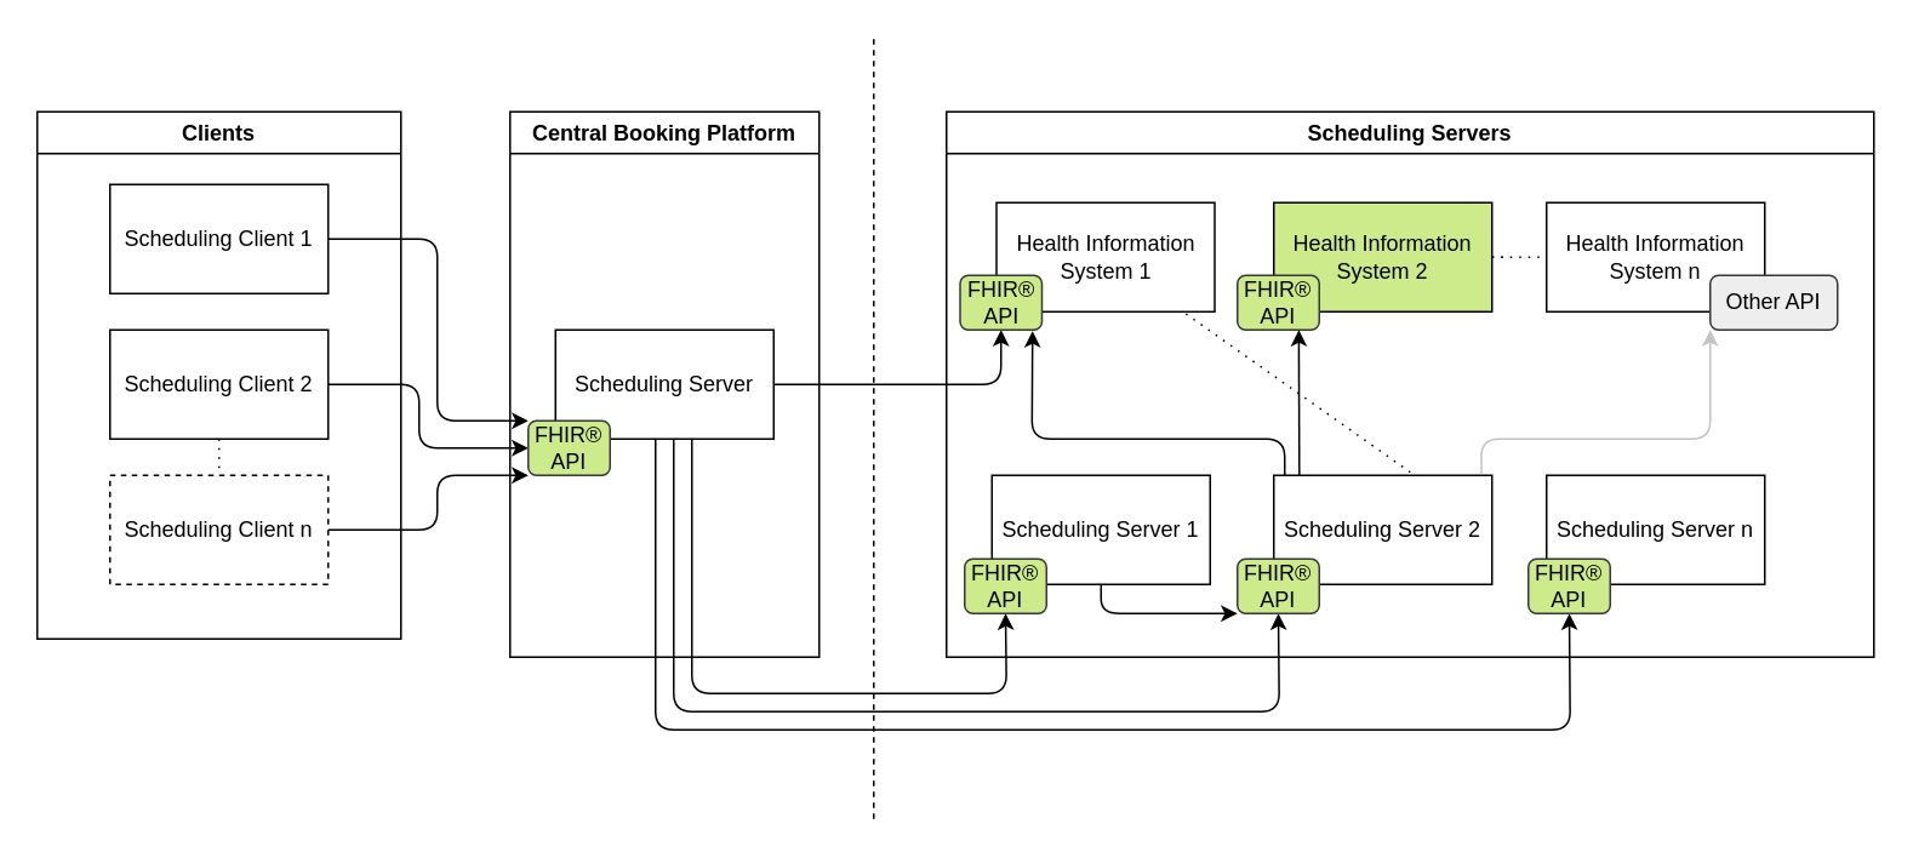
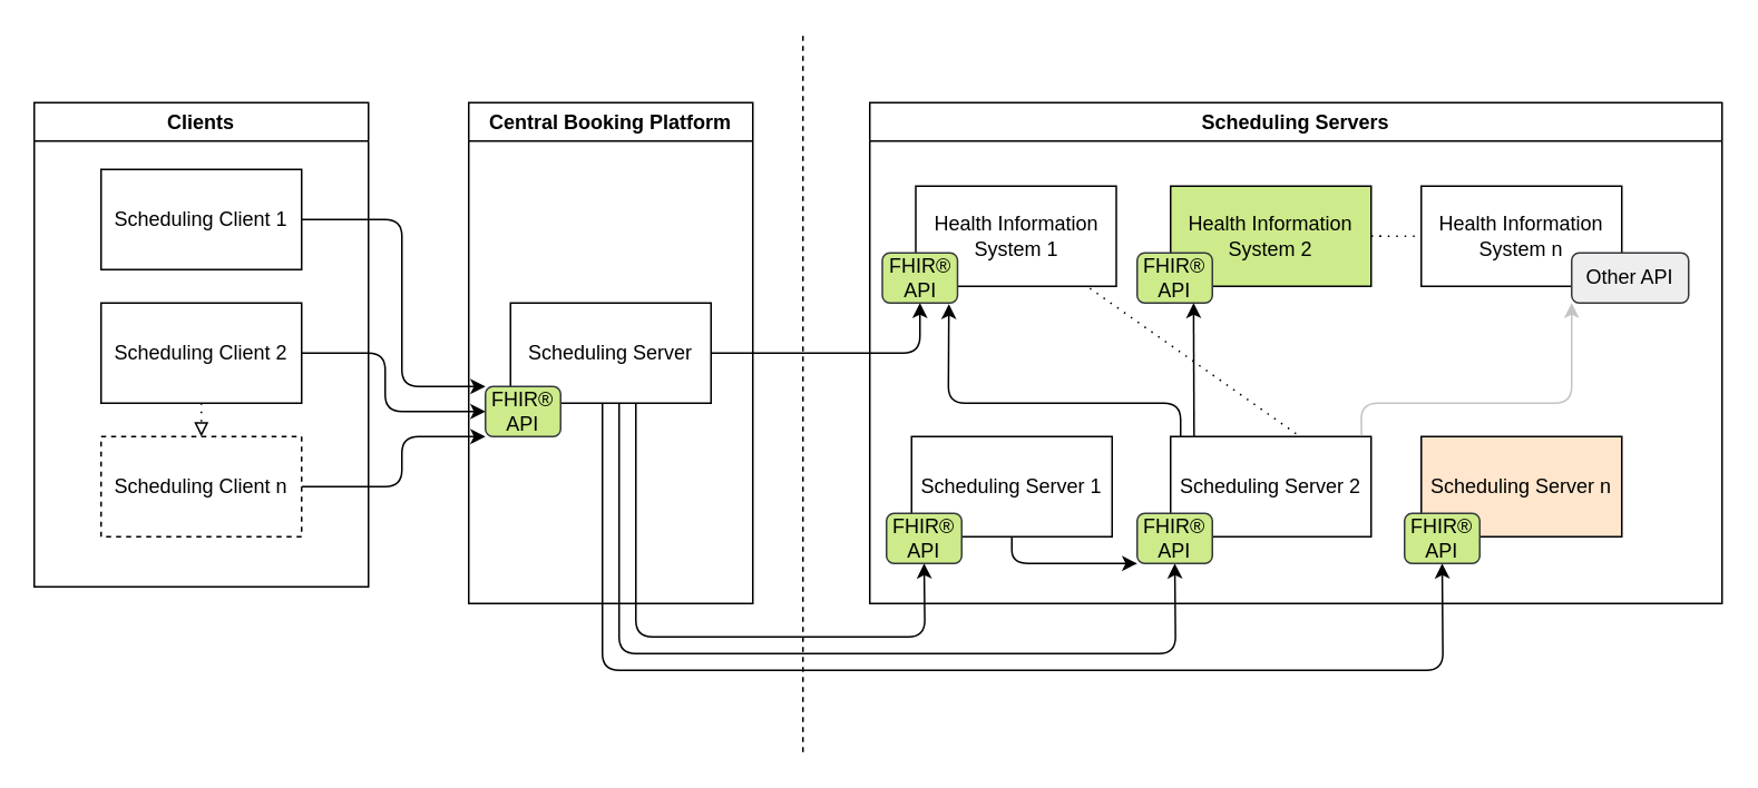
- <mxCell id="9" style="edgeStyle=none;html=1;exitX=0.5;exitY=1;exitDx=0;exitDy=0;entryX=0.5;entryY=0;entryDx=0;entryDy=0;endArrow=none;endFill=0;dashed=1;dashPattern=1 4;" edge="1" parent="5" source="7" target="8"><mxGeometry relative="1" as="geometry" /></mxCell>
+ <mxCell id="9" style="edgeStyle=none;html=1;exitX=0.5;exitY=1;exitDx=0;exitDy=0;entryX=0.5;entryY=0;entryDx=0;entryDy=0;endArrow=block;endFill=0;dashed=1;dashPattern=1 4;" edge="1" parent="5" source="7" target="8"><mxGeometry relative="1" as="geometry" /></mxCell>
- <mxCell id="42" value="Scheduling Server n" style="rounded=0;whiteSpace=wrap;html=1;" vertex="1" parent="41"><mxGeometry x="10" width="120" height="60" as="geometry" /></mxCell>
+ <mxCell id="42" value="Scheduling Server n" style="rounded=0;whiteSpace=wrap;html=1;fillColor=#ffe6cc;" vertex="1" parent="41"><mxGeometry x="10" width="120" height="60" as="geometry" /></mxCell>
